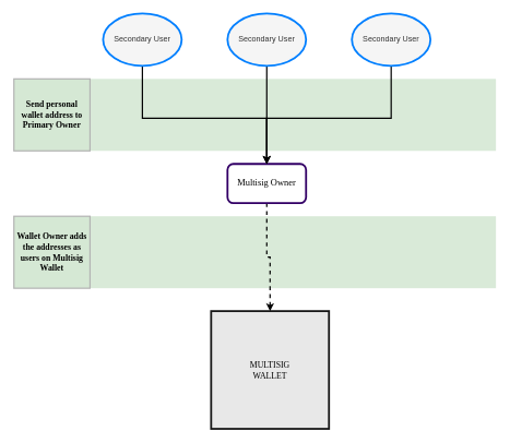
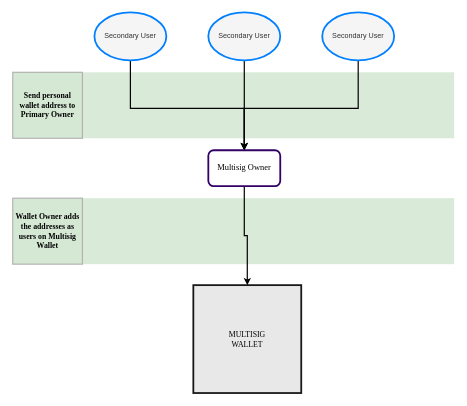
- <mxCell id="4" style="edgeStyle=orthogonalEdgeStyle;rounded=0;orthogonalLoop=1;jettySize=auto;html=1;entryX=0.5;entryY=0;entryDx=0;entryDy=0;strokeWidth=2;fontFamily=Verdana;fontSize=13;dashed=1;" edge="1" parent="1" source="5" target="13"><mxGeometry relative="1" as="geometry" /></mxCell>
+ <mxCell id="4" style="edgeStyle=orthogonalEdgeStyle;rounded=0;orthogonalLoop=1;jettySize=auto;html=1;entryX=0.5;entryY=0;entryDx=0;entryDy=0;strokeWidth=2;fontFamily=Verdana;fontSize=13;" edge="1" parent="1" source="5" target="13"><mxGeometry relative="1" as="geometry" /></mxCell>
